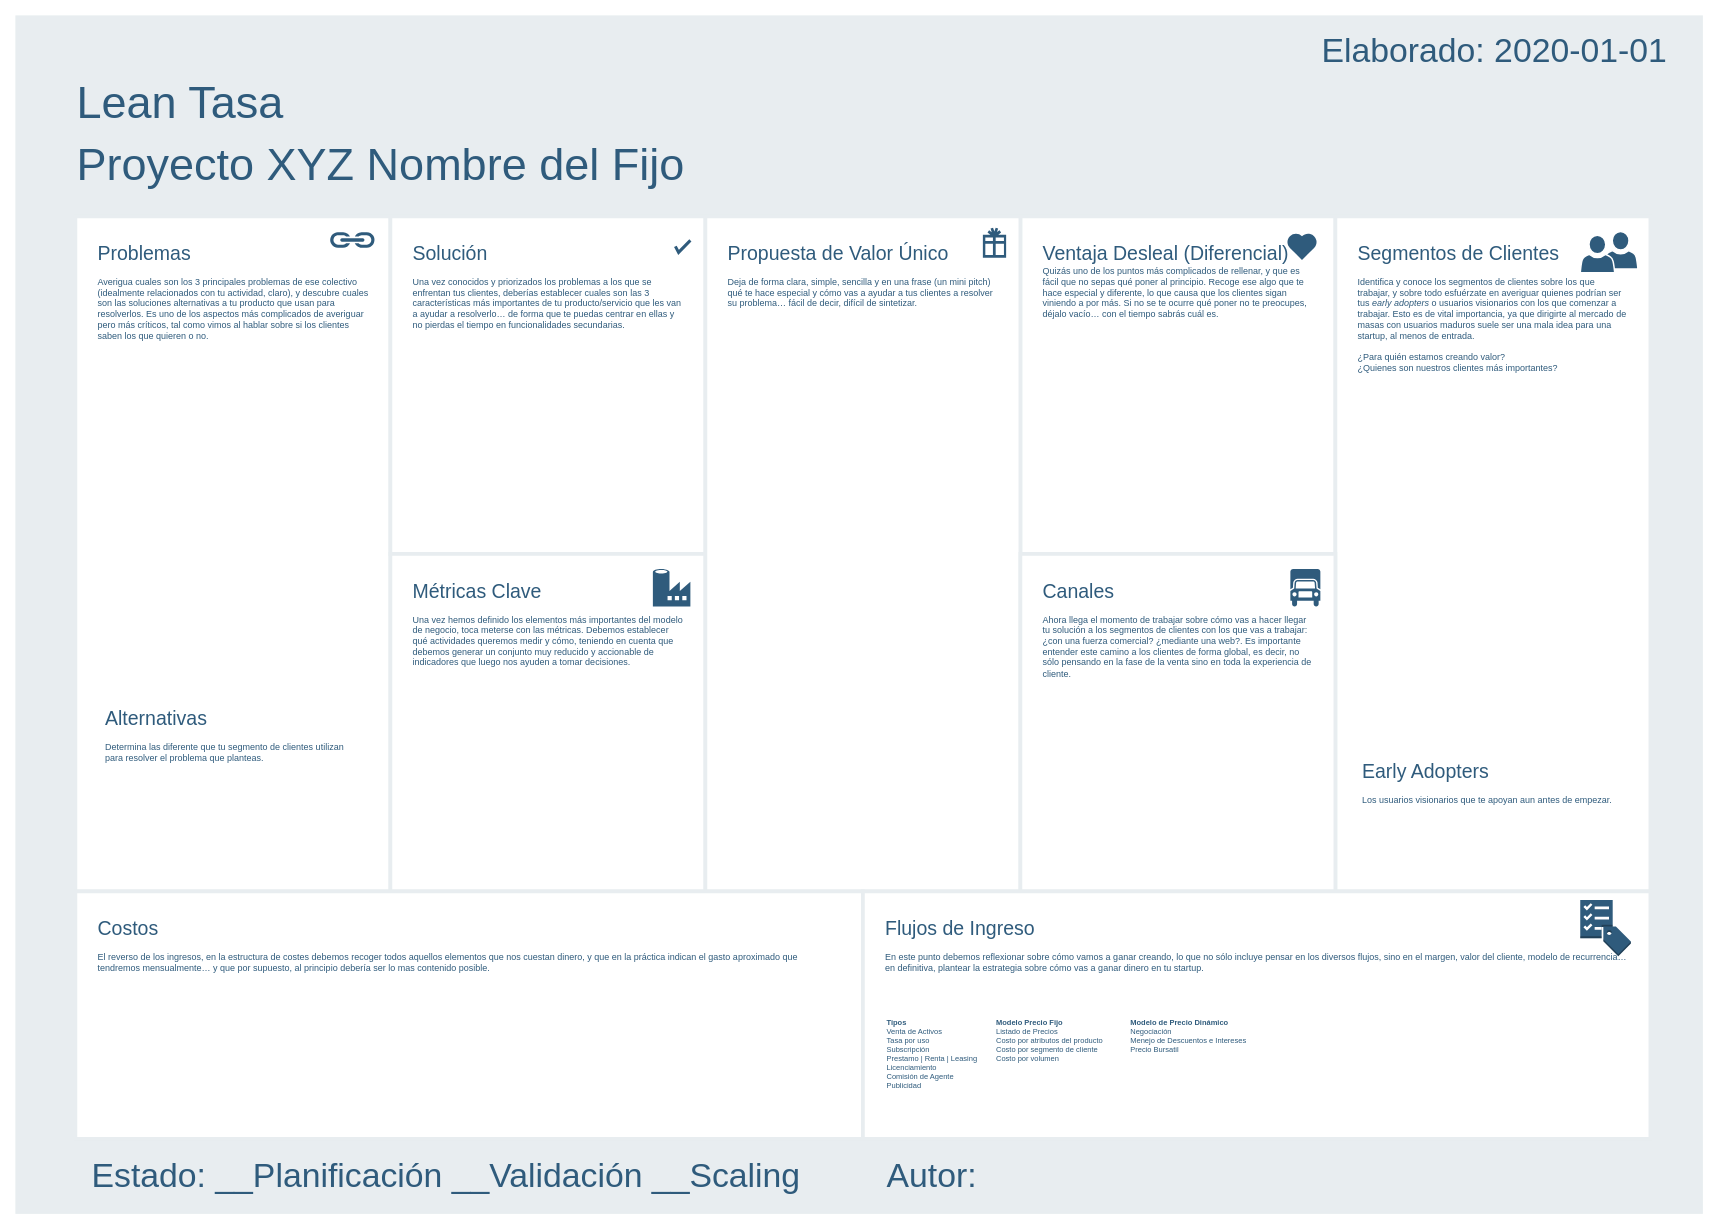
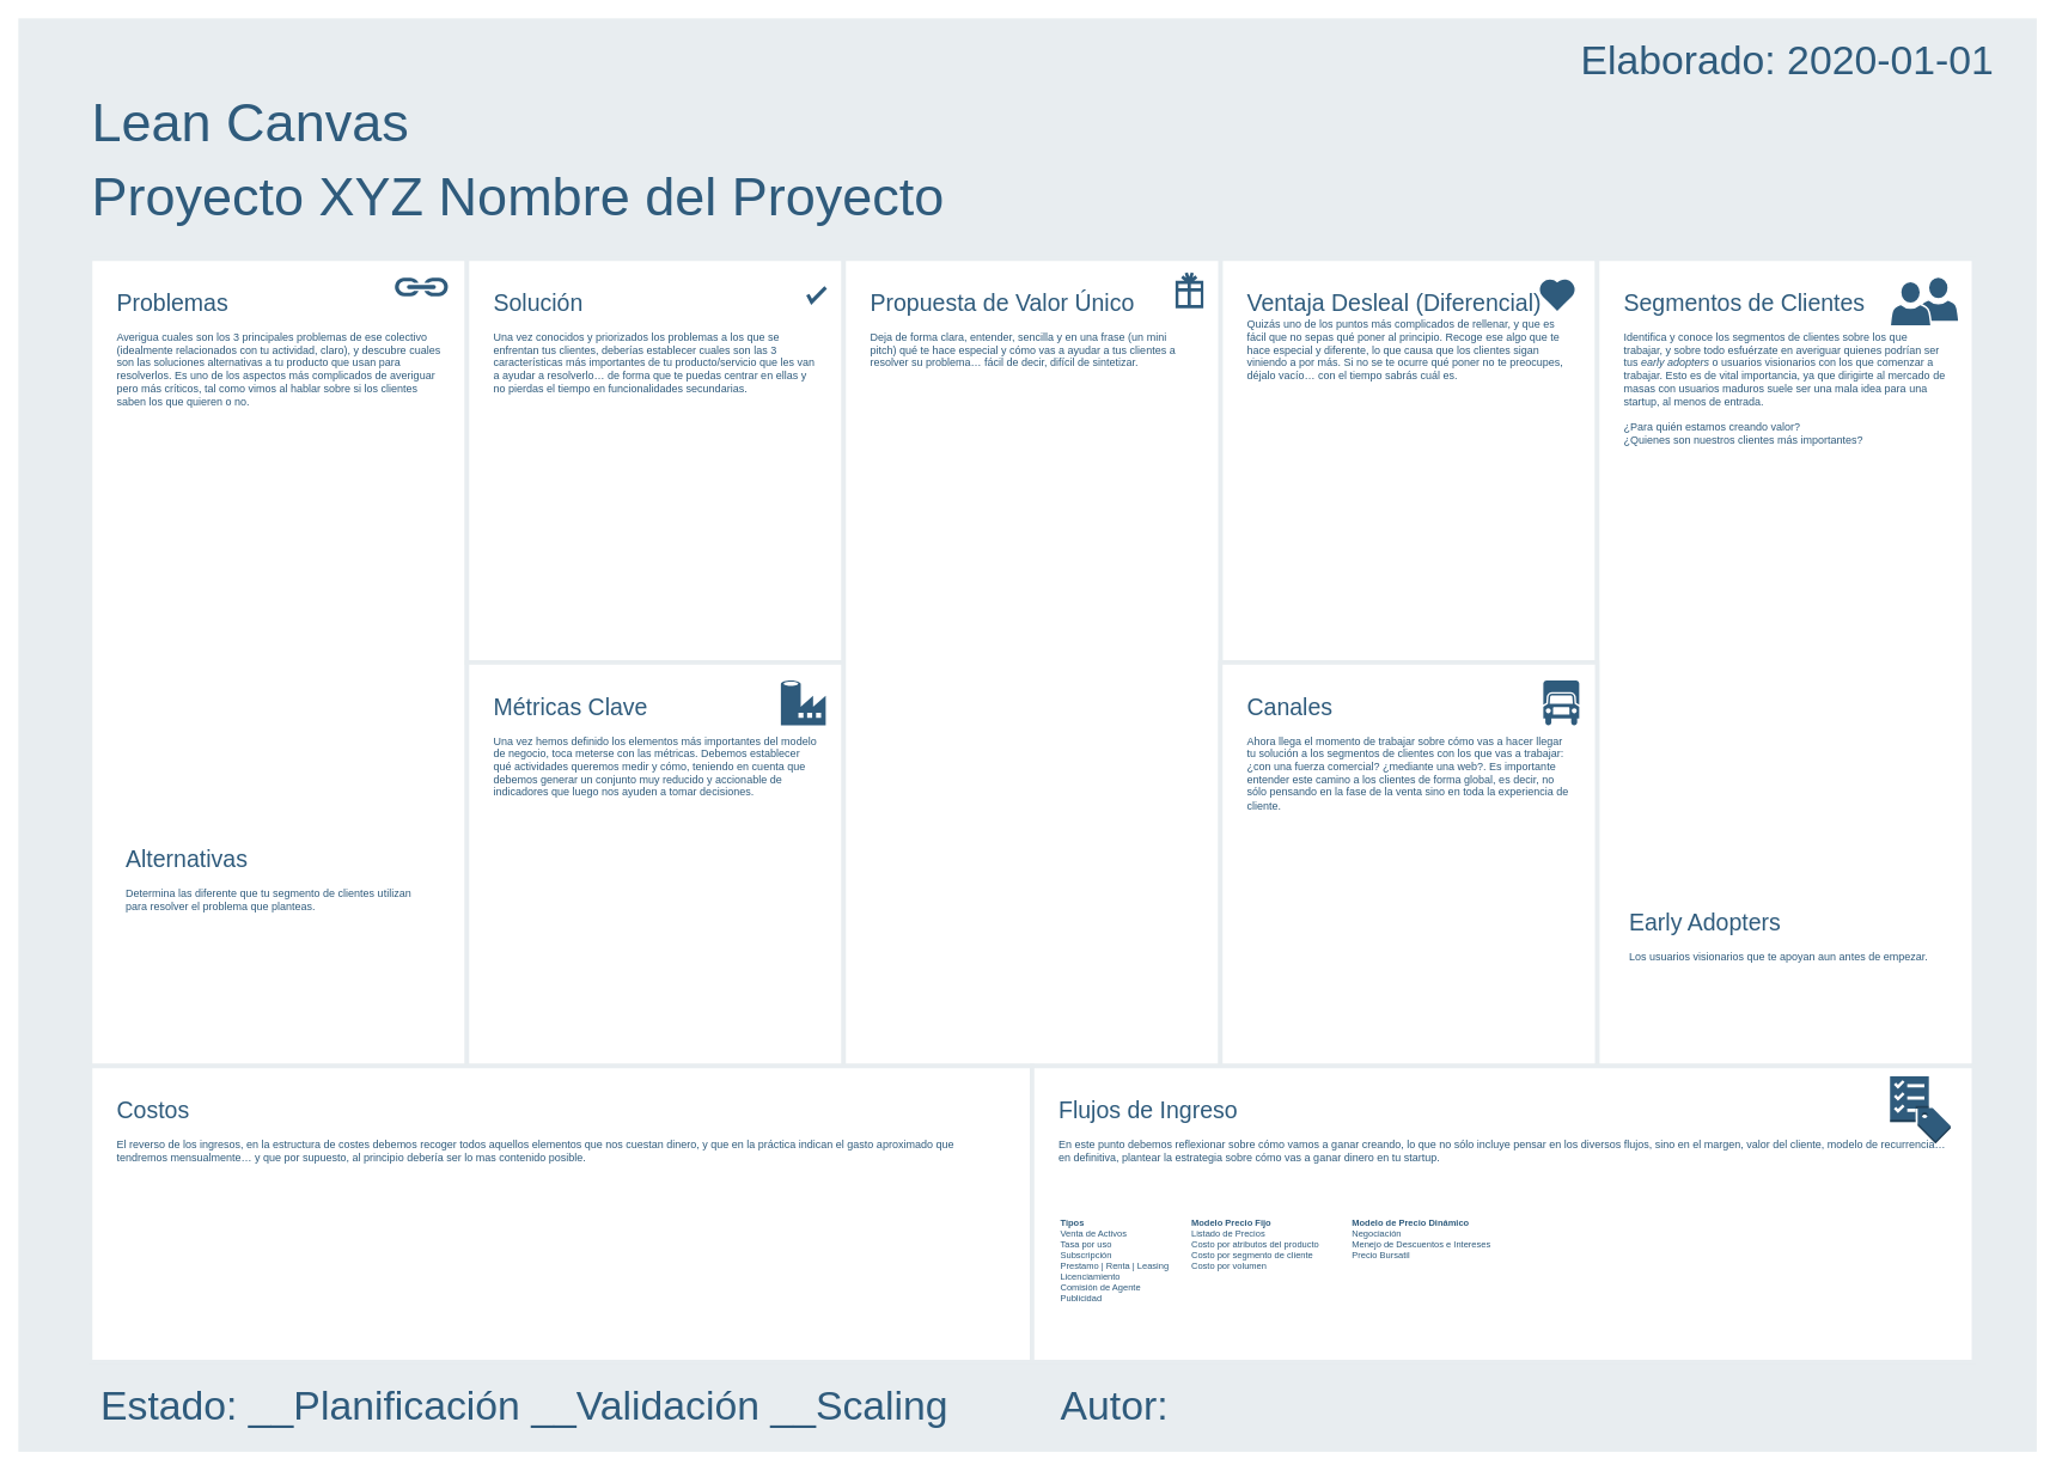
- <mxCell id="12" value="Lean Tasa" style="text;html=1;resizable=0;points=[];autosize=1;align=left;verticalAlign=top;spacingTop=-4;fontSize=60;fontColor=#2F5B7C;" parent="1" vertex="1"><mxGeometry x="100" y="98" width="370" height="70" as="geometry" /></mxCell>
+ <mxCell id="12" value="Lean Canvas" style="text;html=1;resizable=0;points=[];autosize=1;align=left;verticalAlign=top;spacingTop=-4;fontSize=60;fontColor=#2F5B7C;" parent="1" vertex="1"><mxGeometry x="100" y="98" width="370" height="70" as="geometry" /></mxCell>
- <mxCell id="29" value="Proyecto XYZ Nombre del Fijo" style="text;html=1;resizable=0;points=[];autosize=1;align=left;verticalAlign=top;spacingTop=-4;fontSize=60;fontColor=#2F5B7C;" vertex="1" parent="1"><mxGeometry x="100" y="181" width="970" height="70" as="geometry" /></mxCell>
+ <mxCell id="29" value="Proyecto XYZ Nombre del Proyecto" style="text;html=1;resizable=0;points=[];autosize=1;align=left;verticalAlign=top;spacingTop=-4;fontSize=60;fontColor=#2F5B7C;" vertex="1" parent="1"><mxGeometry x="100" y="181" width="970" height="70" as="geometry" /></mxCell>
- <mxCell id="7" value="&lt;div style=&quot;font-size: 26px&quot;&gt;&lt;font style=&quot;font-size: 26px&quot;&gt;Propuesta de Valor Único&lt;/font&gt;&lt;/div&gt;&lt;div&gt;&lt;br&gt;&lt;/div&gt;&lt;div&gt;Deja de forma clara, simple, sencilla y en una frase (un mini pitch) qué te hace especial y cómo vas a ayudar a tus clientes a resolver su problema… fácil de decir, difícil de sintetizar.&lt;br&gt;&lt;/div&gt;" style="rounded=0;whiteSpace=wrap;html=1;shadow=0;labelBackgroundColor=none;strokeColor=#e8edf0;strokeWidth=5;fillColor=#ffffff;fontSize=12;fontColor=#2F5B7C;align=left;verticalAlign=top;spacing=30;" parent="1" vertex="1"><mxGeometry x="940" y="288" width="420" height="900" as="geometry" /></mxCell>
+ <mxCell id="7" value="&lt;div style=&quot;font-size: 26px&quot;&gt;&lt;font style=&quot;font-size: 26px&quot;&gt;Propuesta de Valor Único&lt;/font&gt;&lt;/div&gt;&lt;div&gt;&lt;br&gt;&lt;/div&gt;&lt;div&gt;Deja de forma clara, entender, sencilla y en una frase (un mini pitch) qué te hace especial y cómo vas a ayudar a tus clientes a resolver su problema… fácil de decir, difícil de sintetizar.&lt;br&gt;&lt;/div&gt;" style="rounded=0;whiteSpace=wrap;html=1;shadow=0;labelBackgroundColor=none;strokeColor=#e8edf0;strokeWidth=5;fillColor=#ffffff;fontSize=12;fontColor=#2F5B7C;align=left;verticalAlign=top;spacing=30;" parent="1" vertex="1"><mxGeometry x="940" y="288" width="420" height="900" as="geometry" /></mxCell>
- <mxCell id="31" value="Estado: __Planificación __Validación __Scaling" style="text;html=1;resizable=0;points=[];autosize=1;align=left;verticalAlign=top;spacingTop=-4;fontSize=45;fontColor=#2F5B7C;" vertex="1" parent="1"><mxGeometry x="120" y="1538" width="960" height="60" as="geometry" /></mxCell>
+ <mxCell id="31" value="Estado: __Planificación __Validación __Scaling" style="text;html=1;resizable=0;points=[];autosize=1;align=left;verticalAlign=top;spacingTop=-4;fontSize=45;fontColor=#2F5B7C;" vertex="1" parent="1"><mxGeometry x="110" y="1538" width="960" height="60" as="geometry" /></mxCell>
